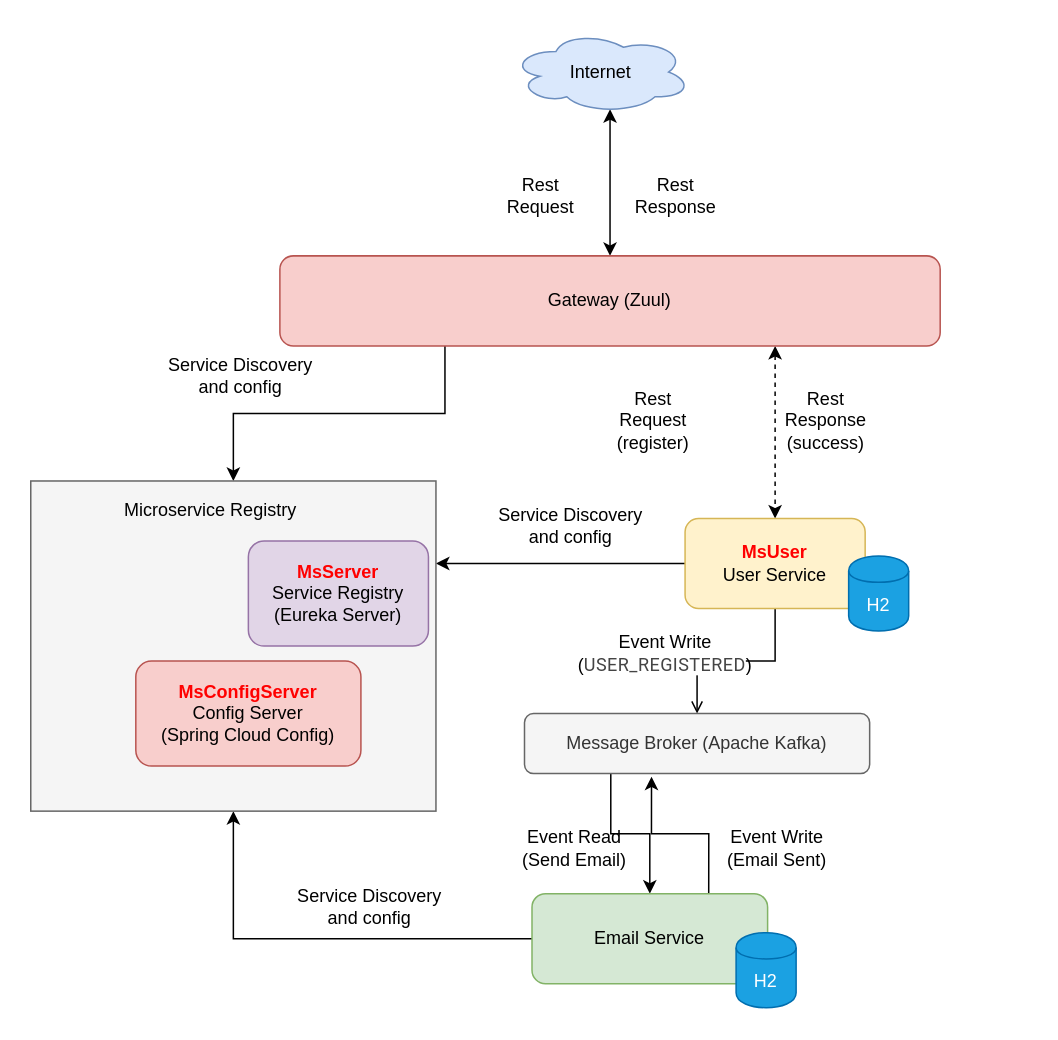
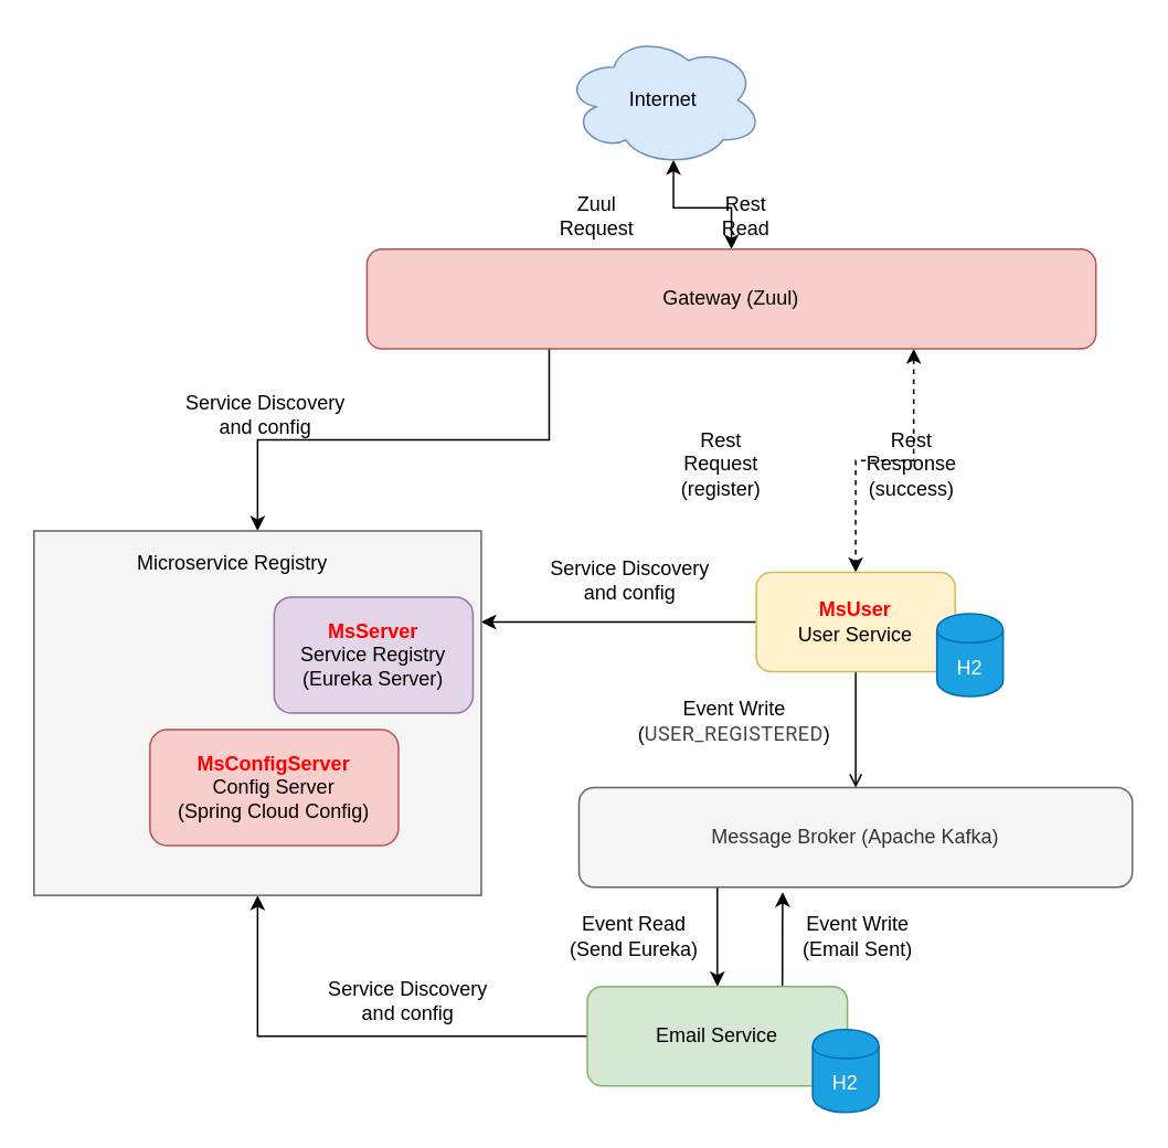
- <mxCell id="3" value="Internet" style="ellipse;shape=cloud;whiteSpace=wrap;html=1;fillColor=#dae8fc;strokeColor=#6c8ebf;" vertex="1" parent="1"><mxGeometry x="340" y="20" width="120" height="55" as="geometry" /></mxCell>
+ <mxCell id="3" value="Internet" style="ellipse;shape=cloud;whiteSpace=wrap;html=1;fillColor=#dae8fc;strokeColor=#6c8ebf;" vertex="1" parent="1"><mxGeometry x="340" y="20" width="120" height="80" as="geometry" /></mxCell>
- <mxCell id="7" value="Rest Request" style="text;html=1;strokeColor=none;fillColor=none;align=center;verticalAlign=middle;whiteSpace=wrap;rounded=0;" vertex="1" parent="1"><mxGeometry x="340" y="120" width="40" height="20" as="geometry" /></mxCell>
+ <mxCell id="7" value="Zuul Request" style="text;html=1;strokeColor=none;fillColor=none;align=center;verticalAlign=middle;whiteSpace=wrap;rounded=0;" vertex="1" parent="1"><mxGeometry x="340" y="120" width="40" height="20" as="geometry" /></mxCell>
- <mxCell id="8" value="Rest Response" style="text;html=1;strokeColor=none;fillColor=none;align=center;verticalAlign=middle;whiteSpace=wrap;rounded=0;" vertex="1" parent="1"><mxGeometry x="430" y="120" width="40" height="20" as="geometry" /></mxCell>
+ <mxCell id="8" value="Rest Read" style="text;html=1;strokeColor=none;fillColor=none;align=center;verticalAlign=middle;whiteSpace=wrap;rounded=0;" vertex="1" parent="1"><mxGeometry x="430" y="120" width="40" height="20" as="geometry" /></mxCell>
- <mxCell id="6" value="Gateway (Zuul)" style="rounded=1;whiteSpace=wrap;html=1;fillColor=#f8cecc;strokeColor=#b85450;" vertex="1" parent="1"><mxGeometry x="186" y="170" width="440" height="60" as="geometry" /></mxCell>
+ <mxCell id="6" value="Gateway (Zuul)" style="rounded=1;whiteSpace=wrap;html=1;fillColor=#f8cecc;strokeColor=#b85450;" vertex="1" parent="1"><mxGeometry x="221" y="150" width="440" height="60" as="geometry" /></mxCell>
- <mxCell id="15" value="Message Broker (Apache Kafka)" style="rounded=1;whiteSpace=wrap;html=1;fillColor=#f5f5f5;strokeColor=#666666;fontColor=#333333;" vertex="1" parent="1"><mxGeometry x="349" y="475" width="230" height="40" as="geometry" /></mxCell>
+ <mxCell id="15" value="Message Broker (Apache Kafka)" style="rounded=1;whiteSpace=wrap;html=1;fillColor=#f5f5f5;strokeColor=#666666;fontColor=#333333;" vertex="1" parent="1"><mxGeometry x="349" y="475" width="334" height="60" as="geometry" /></mxCell>
- <mxCell id="20" value="Event Read (Send Email)" style="text;html=1;strokeColor=none;fillColor=none;align=center;verticalAlign=middle;whiteSpace=wrap;rounded=0;" vertex="1" parent="1"><mxGeometry x="335" y="545" width="95" height="40" as="geometry" /></mxCell>
+ <mxCell id="20" value="Event Read (Send Eureka)" style="text;html=1;strokeColor=none;fillColor=none;align=center;verticalAlign=middle;whiteSpace=wrap;rounded=0;" vertex="1" parent="1"><mxGeometry x="335" y="545" width="95" height="40" as="geometry" /></mxCell>
